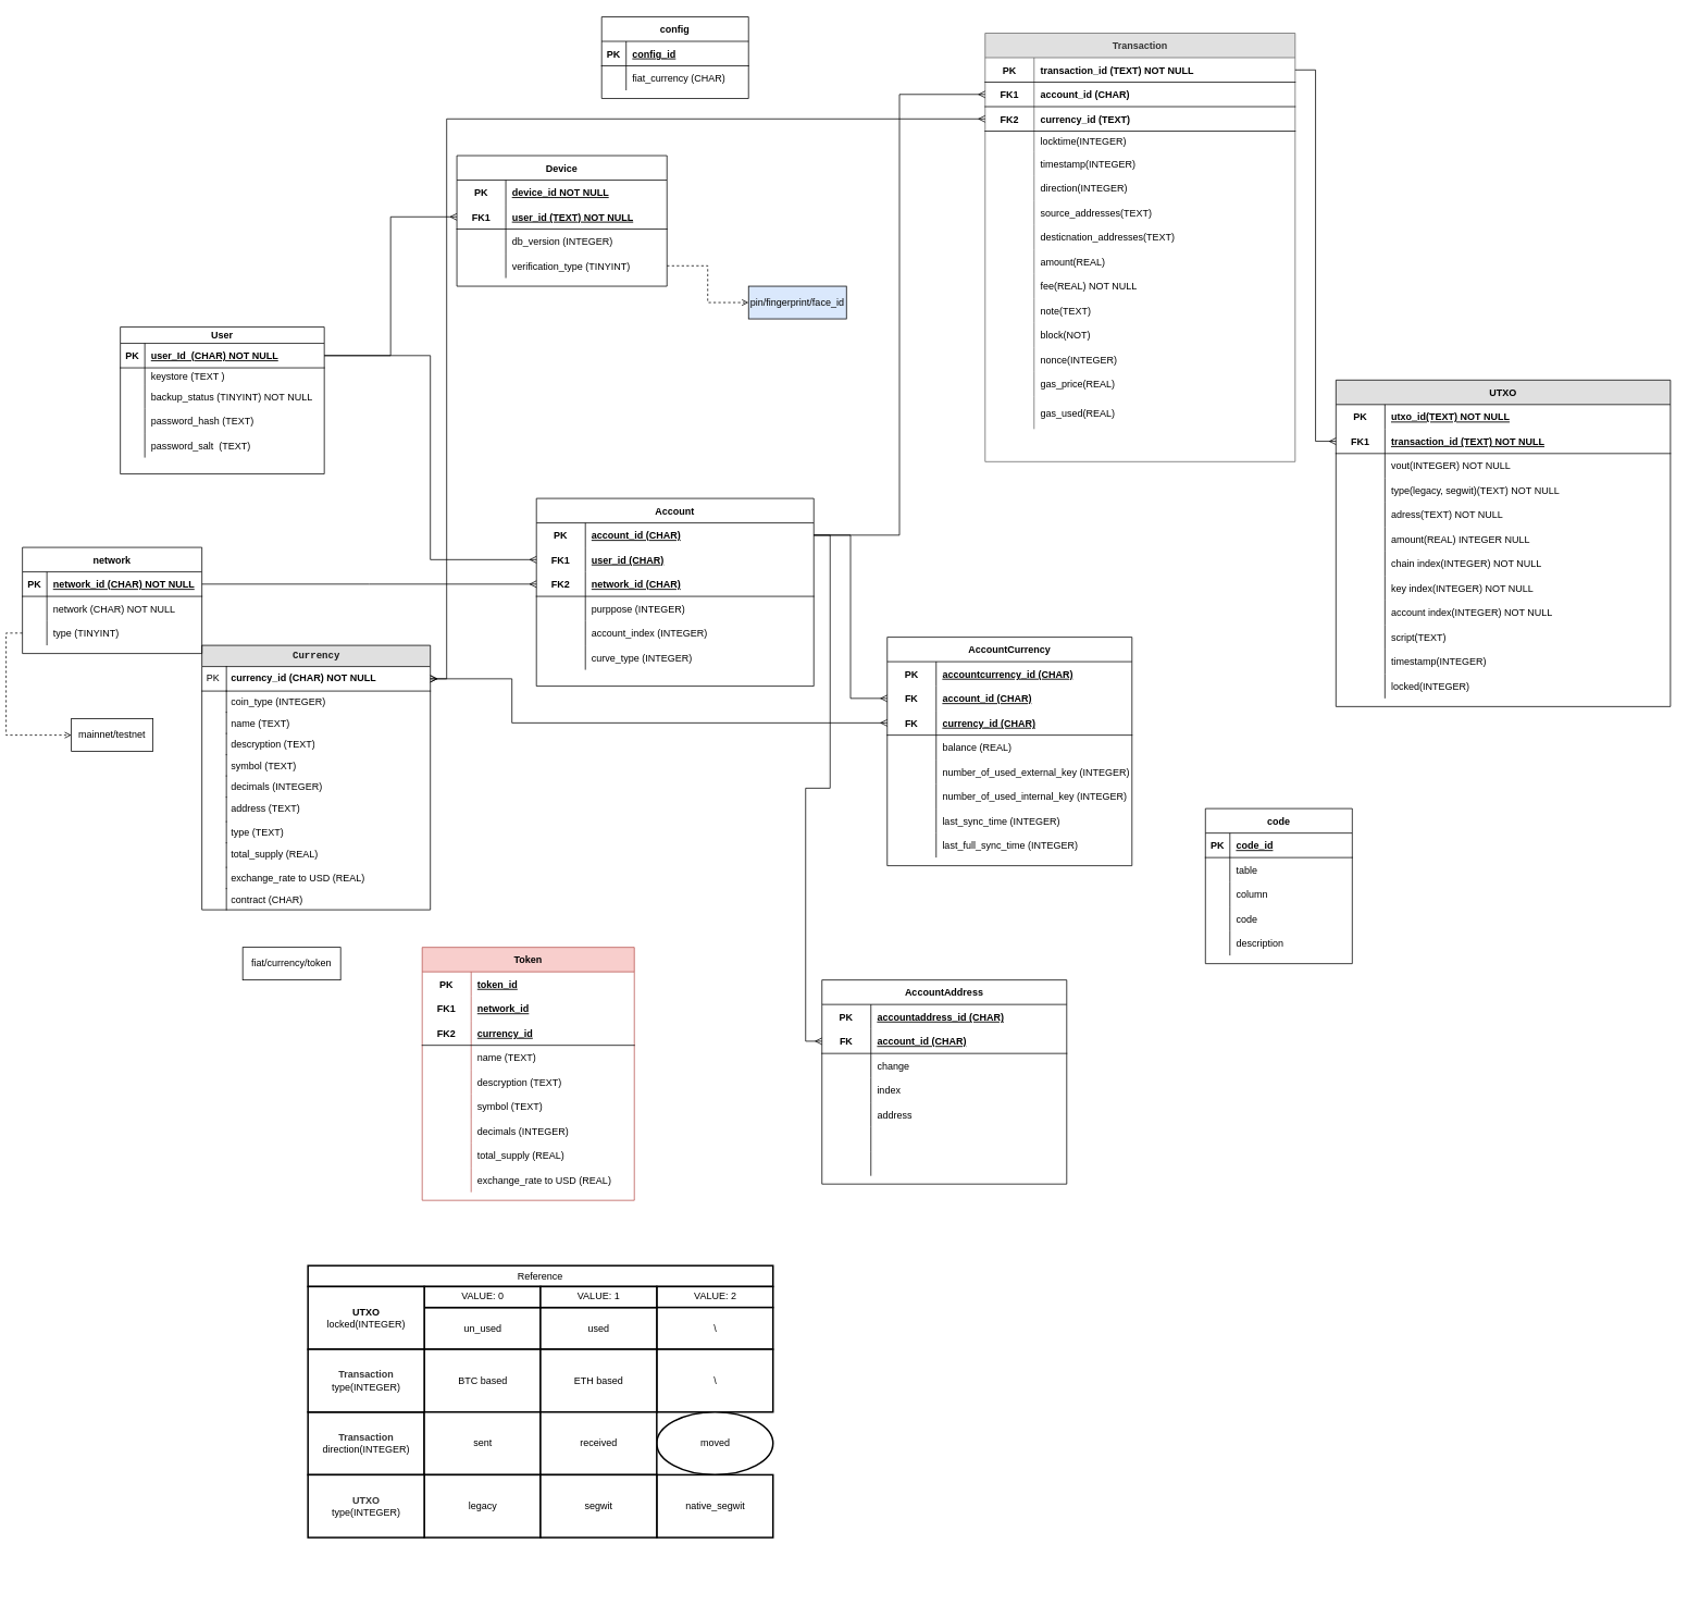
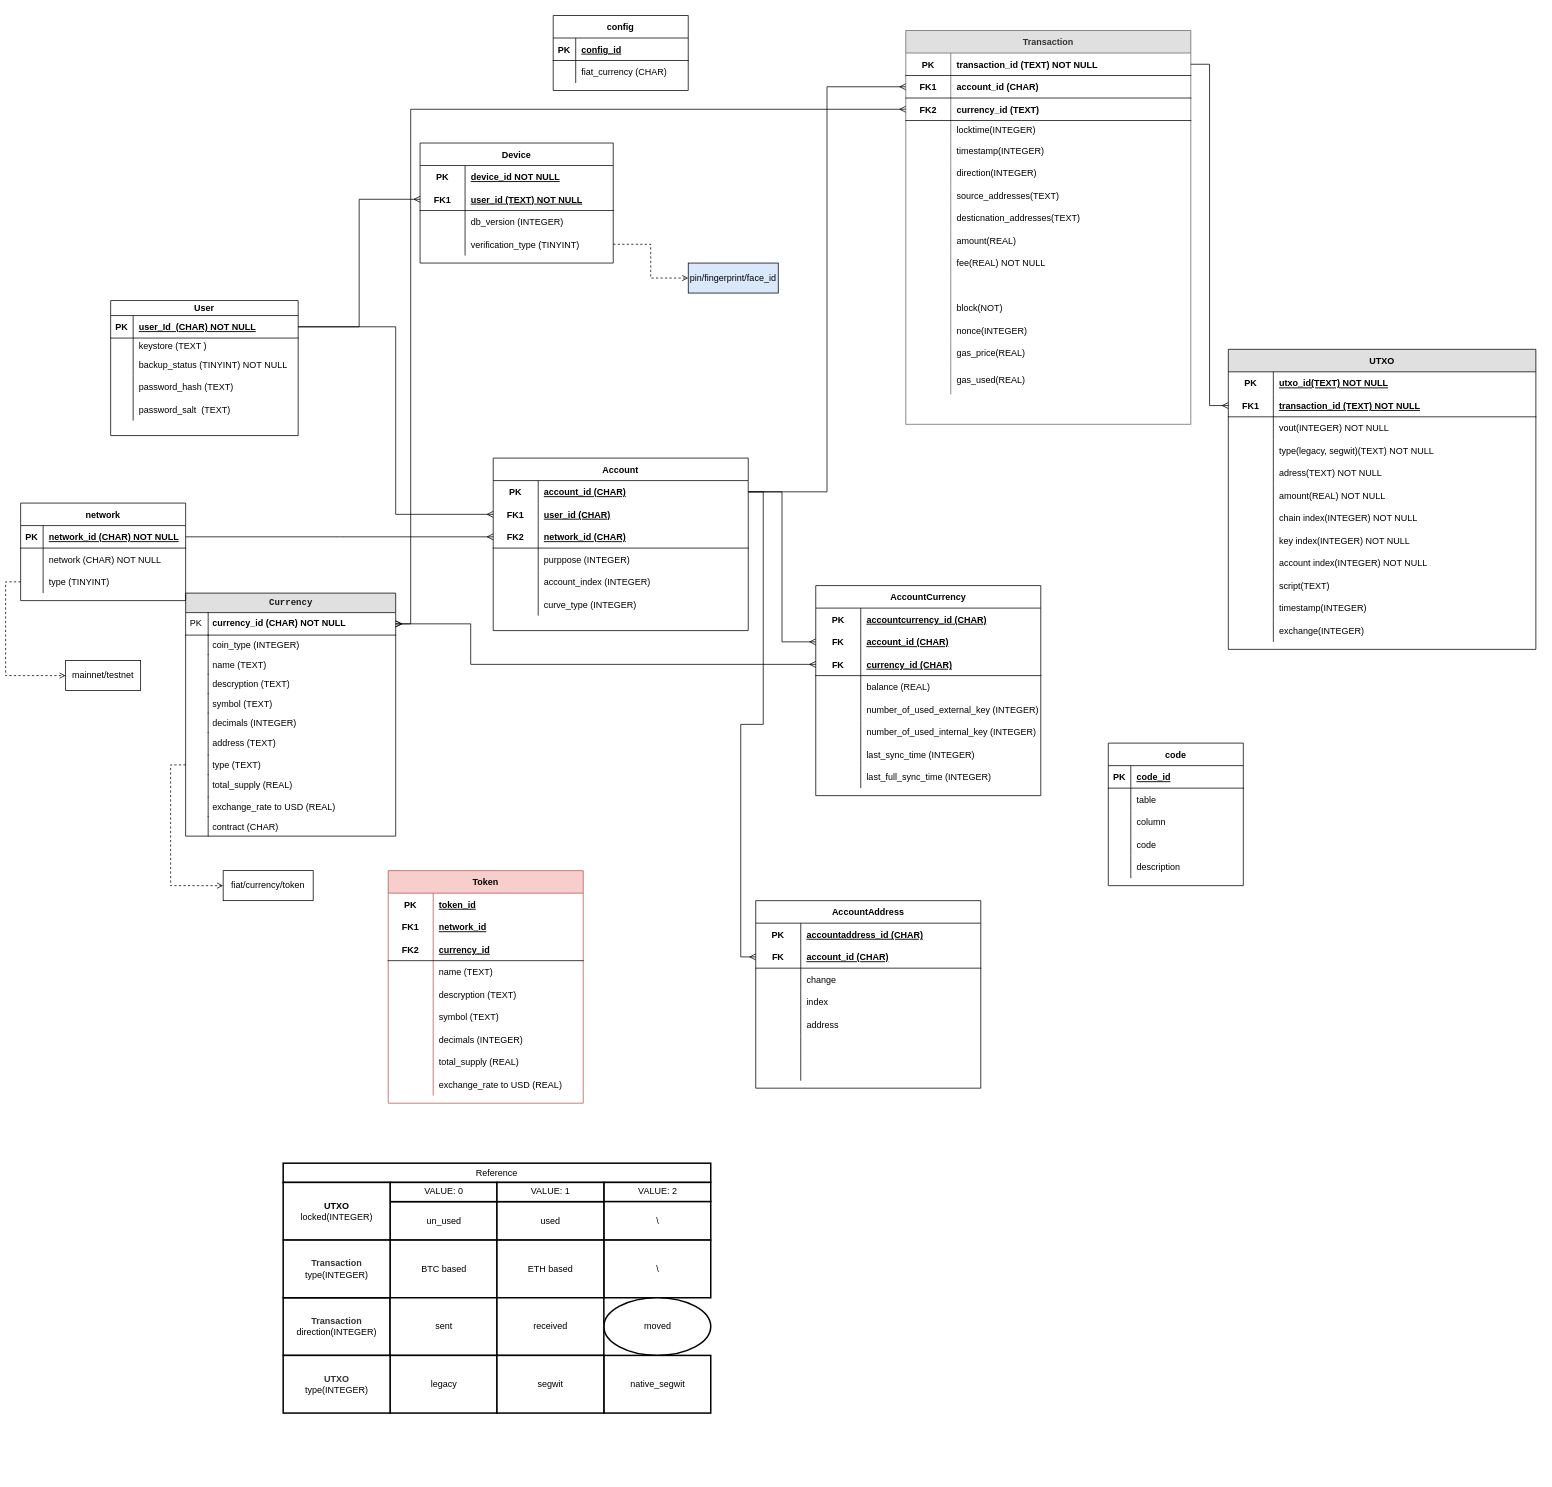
- <mxCell id="83" value="note(TEXT)" style="shape=partialRectangle;connectable=0;fillColor=none;top=0;left=0;bottom=0;right=0;align=left;spacingLeft=6;overflow=hidden;" vertex="1" parent="81"><mxGeometry x="60" width="320" height="30" as="geometry" /></mxCell>
- <mxCell id="116" value="amount(REAL) INTEGER NULL" style="shape=partialRectangle;connectable=0;fillColor=none;top=0;left=0;bottom=0;right=0;align=left;spacingLeft=6;overflow=hidden;" vertex="1" parent="114"><mxGeometry x="60" width="350" height="30" as="geometry" /></mxCell>
+ <mxCell id="116" value="amount(REAL) NOT NULL" style="shape=partialRectangle;connectable=0;fillColor=none;top=0;left=0;bottom=0;right=0;align=left;spacingLeft=6;overflow=hidden;" vertex="1" parent="114"><mxGeometry x="60" width="350" height="30" as="geometry" /></mxCell>
- <mxCell id="134" value="locked(INTEGER)" style="shape=partialRectangle;connectable=0;fillColor=none;top=0;left=0;bottom=0;right=0;align=left;spacingLeft=6;overflow=hidden;" vertex="1" parent="132"><mxGeometry x="60" width="350" height="30" as="geometry" /></mxCell>
+ <mxCell id="134" value="exchange(INTEGER)" style="shape=partialRectangle;connectable=0;fillColor=none;top=0;left=0;bottom=0;right=0;align=left;spacingLeft=6;overflow=hidden;" vertex="1" parent="132"><mxGeometry x="60" width="350" height="30" as="geometry" /></mxCell>
+ <mxCell id="253" style="edgeStyle=orthogonalEdgeStyle;rounded=0;orthogonalLoop=1;jettySize=auto;html=1;entryX=0;entryY=0.5;entryDx=0;entryDy=0;dashed=1;endArrow=open;endFill=0;" edge="1" parent="1" source="153" target="252"><mxGeometry relative="1" as="geometry" /></mxCell>
